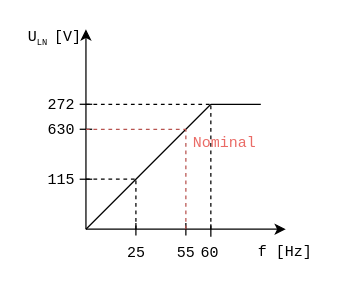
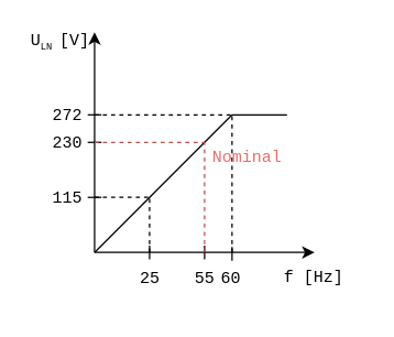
- <mxCell id="16" value="630" style="text;html=1;resizable=0;points=[];autosize=1;align=center;verticalAlign=bottom;spacingTop=-4;fontSize=12;fontFamily=Courier New;" vertex="1" parent="1"><mxGeometry x="28" y="93" width="40" height="20" as="geometry" /></mxCell>
+ <mxCell id="16" value="230" style="text;html=1;resizable=0;points=[];autosize=1;align=center;verticalAlign=bottom;spacingTop=-4;fontSize=12;fontFamily=Courier New;" vertex="1" parent="1"><mxGeometry x="28" y="93" width="40" height="20" as="geometry" /></mxCell>
